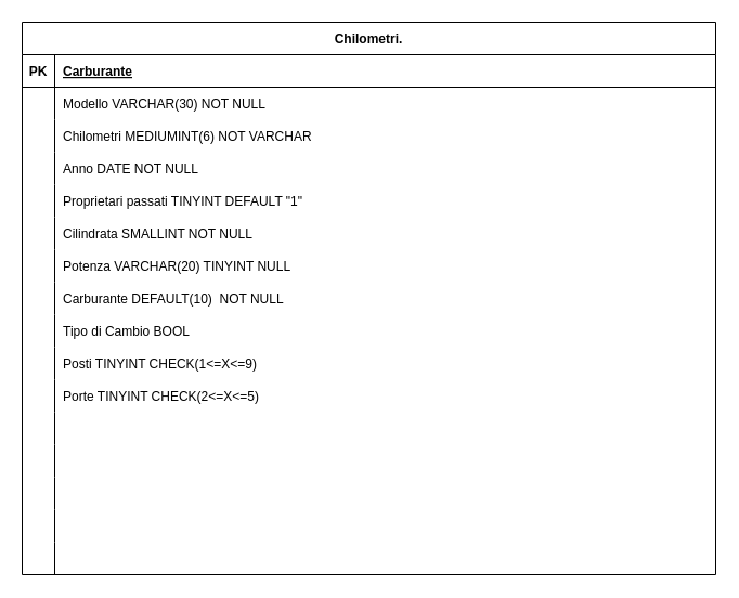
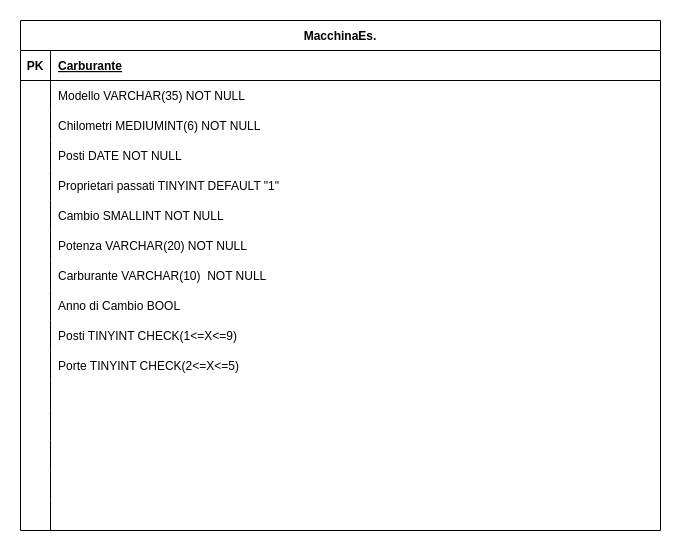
- <mxCell id="2" value="Chilometri." style="shape=table;startSize=30;container=1;collapsible=1;childLayout=tableLayout;fixedRows=1;rowLines=0;fontStyle=1;align=center;resizeLast=1;" vertex="1" parent="1"><mxGeometry x="20" y="20" width="640" height="510" as="geometry" /></mxCell>
+ <mxCell id="2" value="MacchinaEs." style="shape=table;startSize=30;container=1;collapsible=1;childLayout=tableLayout;fixedRows=1;rowLines=0;fontStyle=1;align=center;resizeLast=1;" vertex="1" parent="1"><mxGeometry x="20" y="20" width="640" height="510" as="geometry" /></mxCell>
- <mxCell id="8" value="Modello VARCHAR(30) NOT NULL" style="shape=partialRectangle;connectable=0;fillColor=none;top=0;left=0;bottom=0;right=0;align=left;spacingLeft=6;overflow=hidden;" vertex="1" parent="6"><mxGeometry x="30" width="610" height="30" as="geometry"><mxRectangle width="610" height="30" as="alternateBounds" /></mxGeometry></mxCell>
+ <mxCell id="8" value="Modello VARCHAR(35) NOT NULL" style="shape=partialRectangle;connectable=0;fillColor=none;top=0;left=0;bottom=0;right=0;align=left;spacingLeft=6;overflow=hidden;" vertex="1" parent="6"><mxGeometry x="30" width="610" height="30" as="geometry"><mxRectangle width="610" height="30" as="alternateBounds" /></mxGeometry></mxCell>
- <mxCell id="11" value="Chilometri MEDIUMINT(6) NOT VARCHAR" style="shape=partialRectangle;connectable=0;fillColor=none;top=0;left=0;bottom=0;right=0;align=left;spacingLeft=6;overflow=hidden;" vertex="1" parent="9"><mxGeometry x="30" width="610" height="30" as="geometry"><mxRectangle width="610" height="30" as="alternateBounds" /></mxGeometry></mxCell>
+ <mxCell id="11" value="Chilometri MEDIUMINT(6) NOT NULL" style="shape=partialRectangle;connectable=0;fillColor=none;top=0;left=0;bottom=0;right=0;align=left;spacingLeft=6;overflow=hidden;" vertex="1" parent="9"><mxGeometry x="30" width="610" height="30" as="geometry"><mxRectangle width="610" height="30" as="alternateBounds" /></mxGeometry></mxCell>
- <mxCell id="14" value="Anno DATE NOT NULL" style="shape=partialRectangle;connectable=0;fillColor=none;top=0;left=0;bottom=0;right=0;align=left;spacingLeft=6;overflow=hidden;" vertex="1" parent="12"><mxGeometry x="30" width="610" height="30" as="geometry"><mxRectangle width="610" height="30" as="alternateBounds" /></mxGeometry></mxCell>
+ <mxCell id="14" value="Posti DATE NOT NULL" style="shape=partialRectangle;connectable=0;fillColor=none;top=0;left=0;bottom=0;right=0;align=left;spacingLeft=6;overflow=hidden;" vertex="1" parent="12"><mxGeometry x="30" width="610" height="30" as="geometry"><mxRectangle width="610" height="30" as="alternateBounds" /></mxGeometry></mxCell>
- <mxCell id="20" value="Cilindrata SMALLINT NOT NULL" style="shape=partialRectangle;connectable=0;fillColor=none;top=0;left=0;bottom=0;right=0;align=left;spacingLeft=6;overflow=hidden;" vertex="1" parent="18"><mxGeometry x="30" width="610" height="30" as="geometry"><mxRectangle width="610" height="30" as="alternateBounds" /></mxGeometry></mxCell>
+ <mxCell id="20" value="Cambio SMALLINT NOT NULL" style="shape=partialRectangle;connectable=0;fillColor=none;top=0;left=0;bottom=0;right=0;align=left;spacingLeft=6;overflow=hidden;" vertex="1" parent="18"><mxGeometry x="30" width="610" height="30" as="geometry"><mxRectangle width="610" height="30" as="alternateBounds" /></mxGeometry></mxCell>
- <mxCell id="23" value="Potenza VARCHAR(20) TINYINT NULL" style="shape=partialRectangle;connectable=0;fillColor=none;top=0;left=0;bottom=0;right=0;align=left;spacingLeft=6;overflow=hidden;" vertex="1" parent="21"><mxGeometry x="30" width="610" height="30" as="geometry"><mxRectangle width="610" height="30" as="alternateBounds" /></mxGeometry></mxCell>
+ <mxCell id="23" value="Potenza VARCHAR(20) NOT NULL" style="shape=partialRectangle;connectable=0;fillColor=none;top=0;left=0;bottom=0;right=0;align=left;spacingLeft=6;overflow=hidden;" vertex="1" parent="21"><mxGeometry x="30" width="610" height="30" as="geometry"><mxRectangle width="610" height="30" as="alternateBounds" /></mxGeometry></mxCell>
- <mxCell id="26" value="Carburante DEFAULT(10)  NOT NULL" style="shape=partialRectangle;connectable=0;fillColor=none;top=0;left=0;bottom=0;right=0;align=left;spacingLeft=6;overflow=hidden;" vertex="1" parent="24"><mxGeometry x="30" width="610" height="30" as="geometry"><mxRectangle width="610" height="30" as="alternateBounds" /></mxGeometry></mxCell>
+ <mxCell id="26" value="Carburante VARCHAR(10)  NOT NULL" style="shape=partialRectangle;connectable=0;fillColor=none;top=0;left=0;bottom=0;right=0;align=left;spacingLeft=6;overflow=hidden;" vertex="1" parent="24"><mxGeometry x="30" width="610" height="30" as="geometry"><mxRectangle width="610" height="30" as="alternateBounds" /></mxGeometry></mxCell>
- <mxCell id="29" value="Tipo di Cambio BOOL" style="shape=partialRectangle;connectable=0;fillColor=none;top=0;left=0;bottom=0;right=0;align=left;spacingLeft=6;overflow=hidden;" vertex="1" parent="27"><mxGeometry x="30" width="610" height="30" as="geometry"><mxRectangle width="610" height="30" as="alternateBounds" /></mxGeometry></mxCell>
+ <mxCell id="29" value="Anno di Cambio BOOL" style="shape=partialRectangle;connectable=0;fillColor=none;top=0;left=0;bottom=0;right=0;align=left;spacingLeft=6;overflow=hidden;" vertex="1" parent="27"><mxGeometry x="30" width="610" height="30" as="geometry"><mxRectangle width="610" height="30" as="alternateBounds" /></mxGeometry></mxCell>
